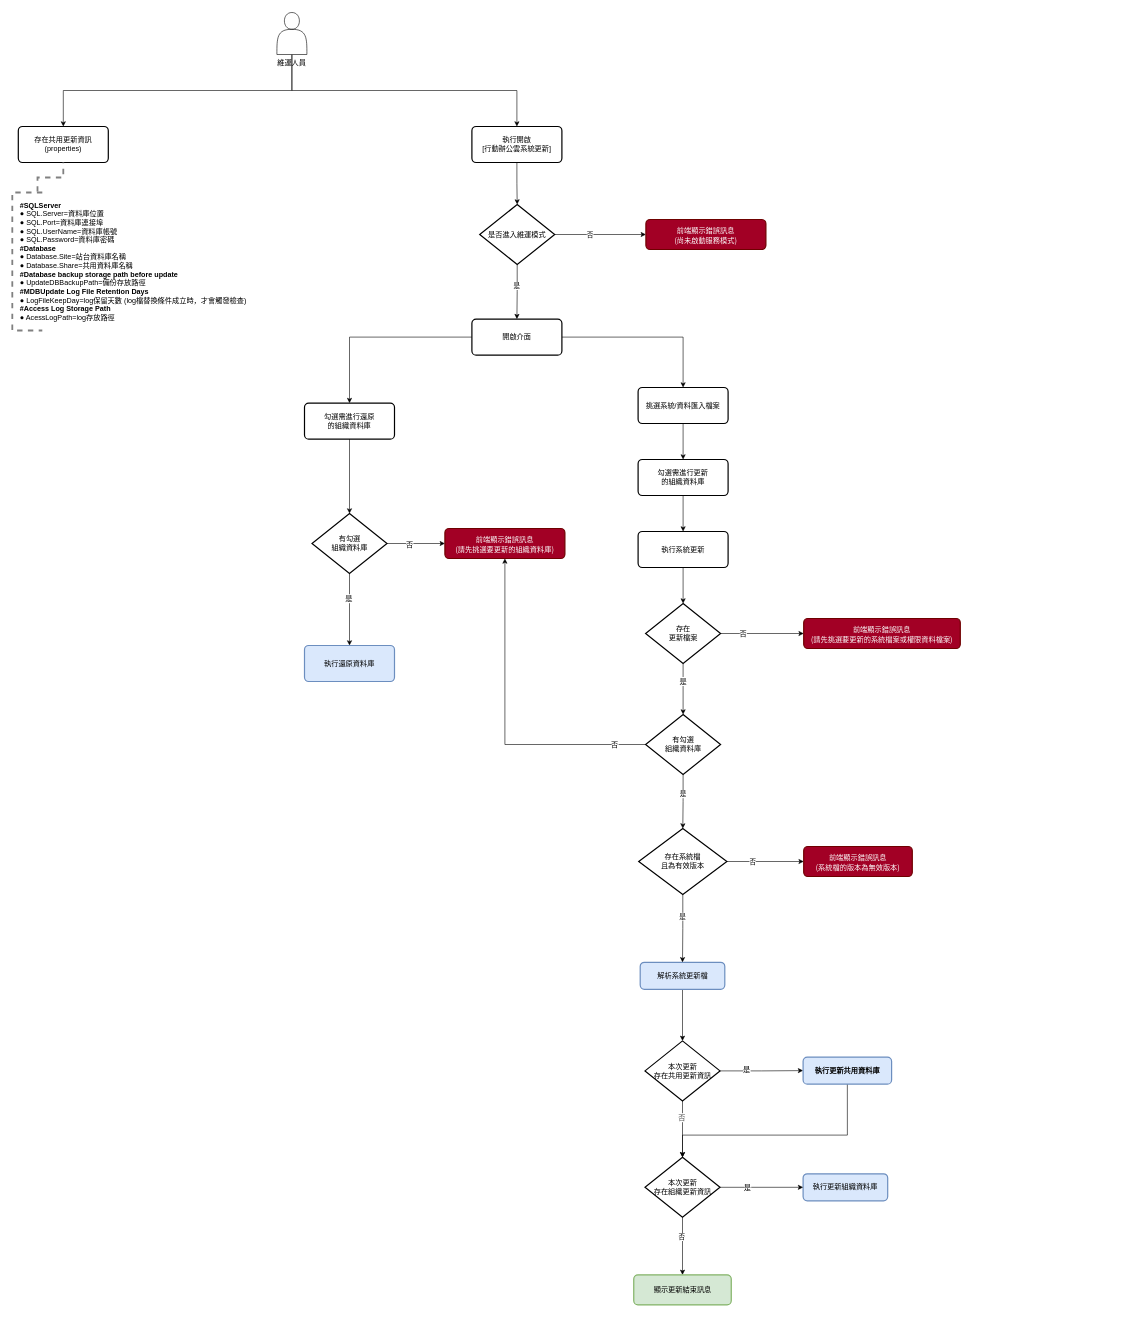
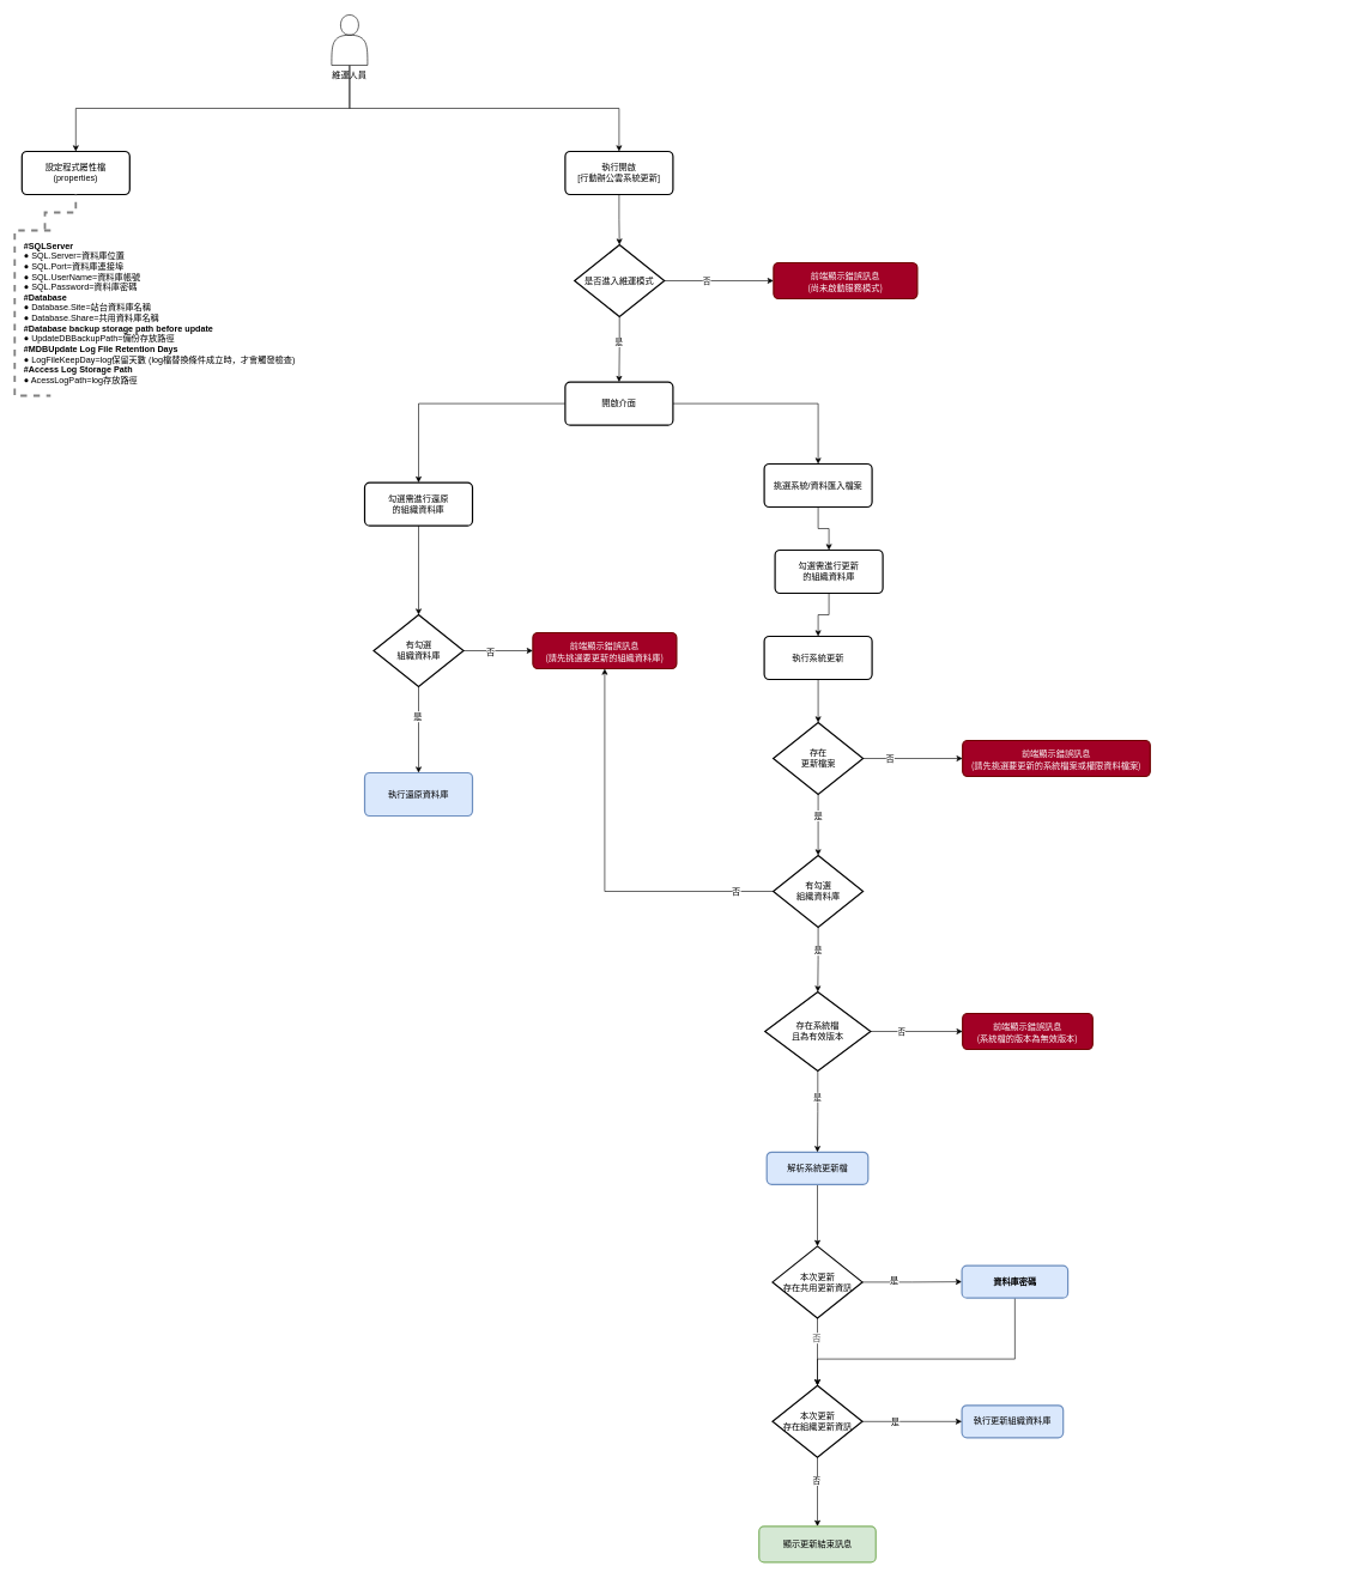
- <mxCell id="13" value="存在共用更新資訊&lt;br&gt;(properties)" style="rounded=1;whiteSpace=wrap;html=1;absoluteArcSize=1;arcSize=14;strokeWidth=2;" parent="1" vertex="1"><mxGeometry x="30" y="210" width="150" height="60" as="geometry" /></mxCell>
+ <mxCell id="13" value="設定程式屬性檔&lt;br&gt;(properties)" style="rounded=1;whiteSpace=wrap;html=1;absoluteArcSize=1;arcSize=14;strokeWidth=2;" parent="1" vertex="1"><mxGeometry x="30" y="210" width="150" height="60" as="geometry" /></mxCell>
- <mxCell id="10" value="勾選需進行更新&lt;br&gt;的組織資料庫" style="rounded=1;whiteSpace=wrap;html=1;absoluteArcSize=1;arcSize=14;strokeWidth=2;" parent="1" vertex="1"><mxGeometry x="1063" y="765" width="150" height="60" as="geometry" /></mxCell>
+ <mxCell id="10" value="勾選需進行更新&lt;br&gt;的組織資料庫" style="rounded=1;whiteSpace=wrap;html=1;absoluteArcSize=1;arcSize=14;strokeWidth=2;" parent="1" vertex="1"><mxGeometry x="1078" y="765" width="150" height="60" as="geometry" /></mxCell>
- <mxCell id="57" value="&lt;p style=&quot;margin-top: 0pt; margin-bottom: 0pt; margin-left: 0in; text-indent: 0in; font-size: 12px;&quot;&gt;&lt;font face=&quot;calibri&quot;&gt;&lt;b&gt;執行更新共用資料庫&lt;/b&gt;&lt;/font&gt;&lt;/p&gt;" style="rounded=1;whiteSpace=wrap;html=1;absoluteArcSize=1;arcSize=14;strokeWidth=2;fontSize=12;align=center;labelBackgroundColor=none;fillColor=#dae8fc;strokeColor=#6c8ebf;" parent="1" vertex="1"><mxGeometry x="1338" y="1761" width="147.5" height="45" as="geometry" /></mxCell>
+ <mxCell id="57" value="&lt;p style=&quot;margin-top: 0pt; margin-bottom: 0pt; margin-left: 0in; text-indent: 0in; font-size: 12px;&quot;&gt;&lt;font face=&quot;calibri&quot;&gt;&lt;b&gt;資料庫密碼&lt;/b&gt;&lt;/font&gt;&lt;/p&gt;" style="rounded=1;whiteSpace=wrap;html=1;absoluteArcSize=1;arcSize=14;strokeWidth=2;fontSize=12;align=center;labelBackgroundColor=none;fillColor=#dae8fc;strokeColor=#6c8ebf;" parent="1" vertex="1"><mxGeometry x="1338" y="1761" width="147.5" height="45" as="geometry" /></mxCell>
